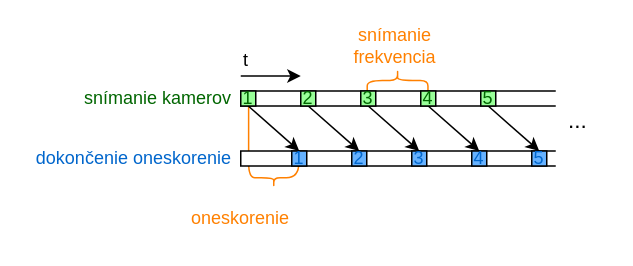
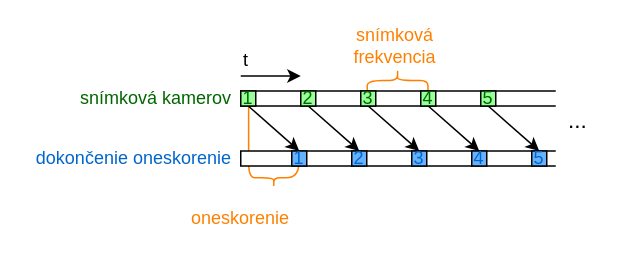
- <mxCell id="28" value="snímanie frekvencia" style="text;html=1;align=center;verticalAlign=middle;whiteSpace=wrap;rounded=0;spacingRight=4;fontColor=#FF8000;" vertex="1" parent="1"><mxGeometry x="224.56" y="20" width="80" height="20" as="geometry" /></mxCell>
+ <mxCell id="28" value="snímková frekvencia" style="text;html=1;align=center;verticalAlign=middle;whiteSpace=wrap;rounded=0;spacingRight=4;fontColor=#FF8000;" vertex="1" parent="1"><mxGeometry x="224.56" y="20" width="80" height="20" as="geometry" /></mxCell>
- <mxCell id="10" value="snímanie kamerov" style="text;html=1;align=right;verticalAlign=middle;whiteSpace=wrap;rounded=0;spacingRight=4;fontColor=#006600;" vertex="1" parent="1"><mxGeometry x="50" y="55" width="110" height="20" as="geometry" /></mxCell>
+ <mxCell id="10" value="snímková kamerov" style="text;html=1;align=right;verticalAlign=middle;whiteSpace=wrap;rounded=0;spacingRight=4;fontColor=#006600;" vertex="1" parent="1"><mxGeometry x="50" y="55" width="110" height="20" as="geometry" /></mxCell>
